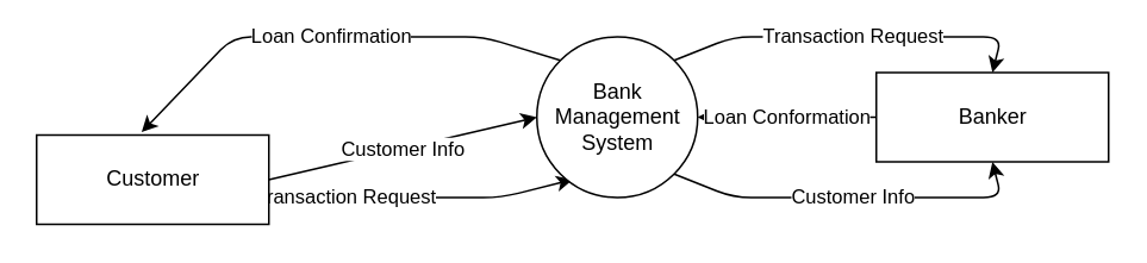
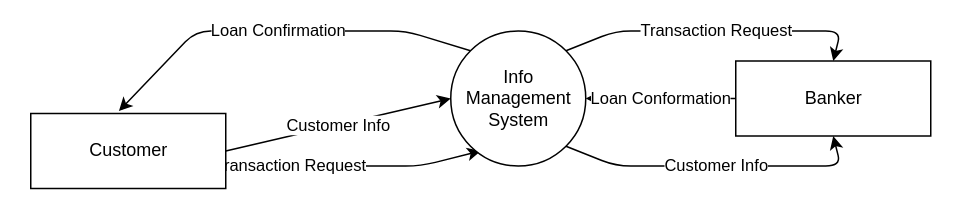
- <mxCell id="6" value="Bank&lt;br&gt;Management&lt;br&gt;System" style="shape=ellipse;html=1;dashed=0;whitespace=wrap;aspect=fixed;perimeter=ellipsePerimeter;" vertex="1" parent="1"><mxGeometry x="300" y="20" width="90" height="90" as="geometry" /></mxCell>
+ <mxCell id="6" value="Info&lt;br&gt;Management&lt;br&gt;System" style="shape=ellipse;html=1;dashed=0;whitespace=wrap;aspect=fixed;perimeter=ellipsePerimeter;" vertex="1" parent="1"><mxGeometry x="300" y="20" width="90" height="90" as="geometry" /></mxCell>
